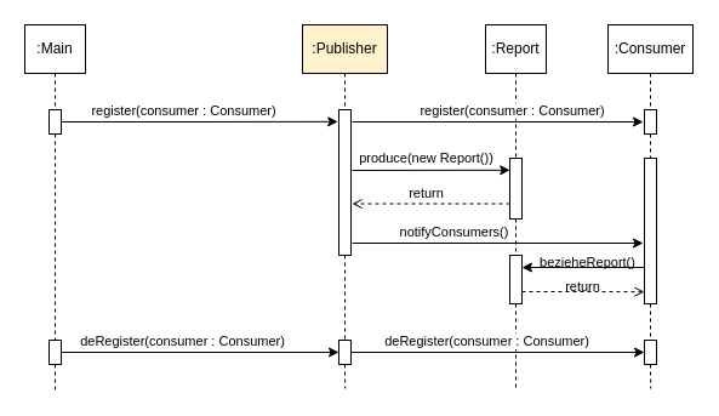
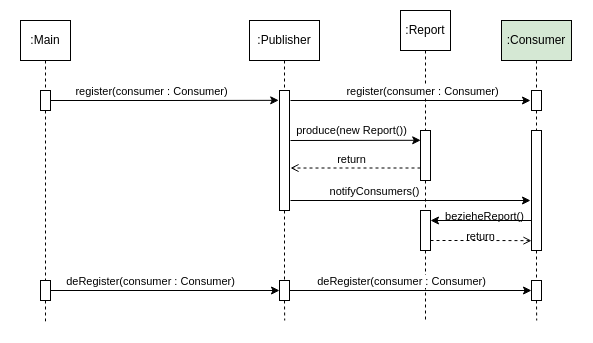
- <mxCell id="5" value=":Publisher" style="rounded=0;whiteSpace=wrap;html=1;fillColor=#fff2cc;" vertex="1" parent="1"><mxGeometry x="249" y="20" width="70" height="40" as="geometry" /></mxCell>
+ <mxCell id="5" value=":Publisher" style="rounded=0;whiteSpace=wrap;html=1;" vertex="1" parent="1"><mxGeometry x="249" y="20" width="70" height="40" as="geometry" /></mxCell>
- <mxCell id="7" value=":Report" style="rounded=0;whiteSpace=wrap;html=1;" vertex="1" parent="1"><mxGeometry x="400" y="20" width="50" height="40" as="geometry" /></mxCell>
+ <mxCell id="7" value=":Report" style="rounded=0;whiteSpace=wrap;html=1;" vertex="1" parent="1"><mxGeometry x="400" y="10" width="50" height="40" as="geometry" /></mxCell>
- <mxCell id="9" value=":Consumer" style="rounded=0;whiteSpace=wrap;html=1;" vertex="1" parent="1"><mxGeometry x="501" y="20" width="70" height="40" as="geometry" /></mxCell>
+ <mxCell id="9" value=":Consumer" style="rounded=0;whiteSpace=wrap;html=1;fillColor=#d5e8d4;" vertex="1" parent="1"><mxGeometry x="501" y="20" width="70" height="40" as="geometry" /></mxCell>
